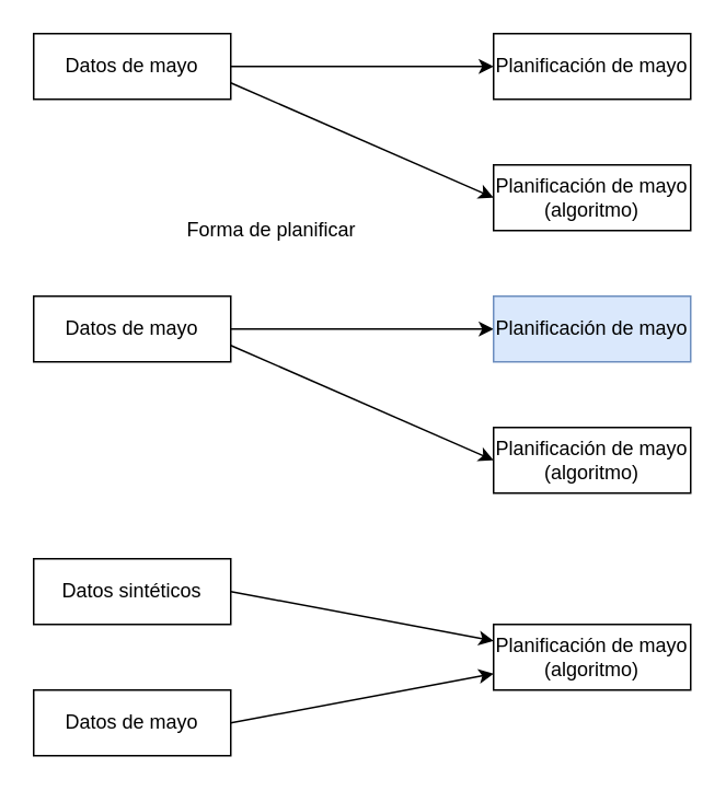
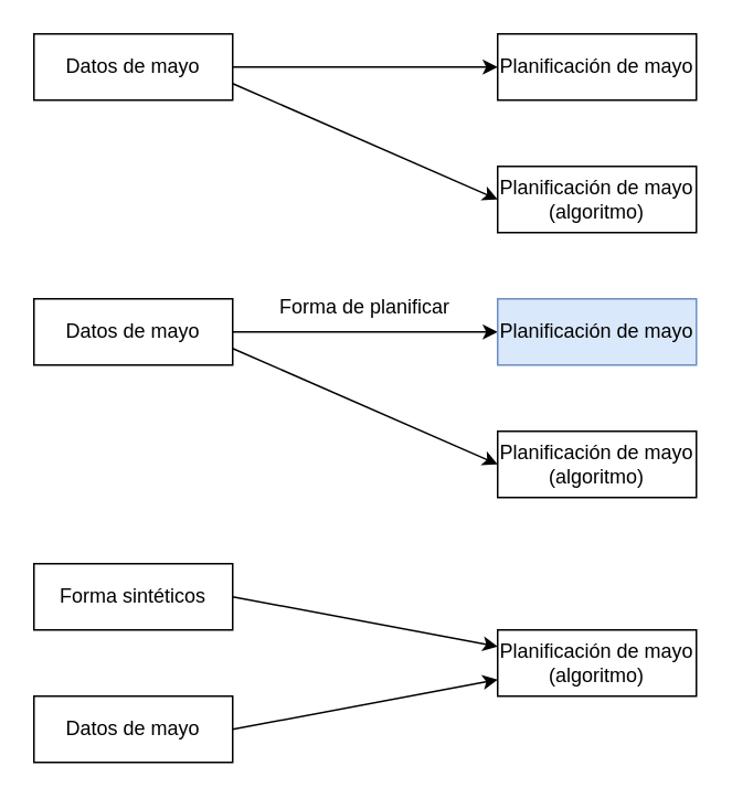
- <mxCell id="12" value="Forma de planificar" style="text;html=1;strokeColor=none;fillColor=none;align=center;verticalAlign=middle;whiteSpace=wrap;rounded=0;" vertex="1" parent="1"><mxGeometry x="85" y="125" width="160" height="30" as="geometry" /></mxCell>
+ <mxCell id="12" value="Forma de planificar" style="text;html=1;strokeColor=none;fillColor=none;align=center;verticalAlign=middle;whiteSpace=wrap;rounded=0;" vertex="1" parent="1"><mxGeometry x="140" y="170" width="160" height="30" as="geometry" /></mxCell>
- <mxCell id="17" value="Datos sintéticos" style="rounded=0;whiteSpace=wrap;html=1;" vertex="1" parent="1"><mxGeometry x="20" y="340" width="120" height="40" as="geometry" /></mxCell>
+ <mxCell id="17" value="Forma sintéticos" style="rounded=0;whiteSpace=wrap;html=1;" vertex="1" parent="1"><mxGeometry x="20" y="340" width="120" height="40" as="geometry" /></mxCell>
